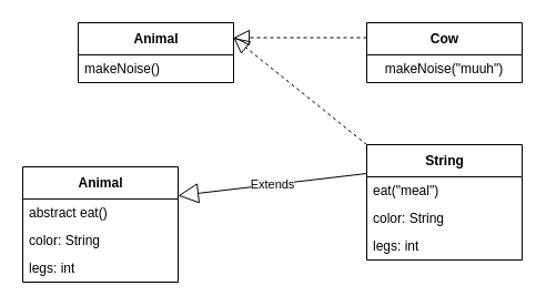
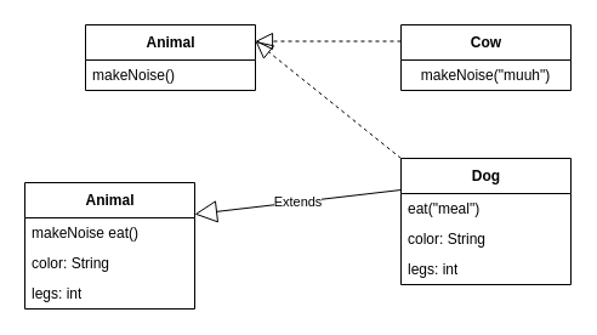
- <mxCell id="8" value="String" style="swimlane;fontStyle=1;align=center;verticalAlign=middle;childLayout=stackLayout;horizontal=1;startSize=29;horizontalStack=0;resizeParent=1;resizeParentMax=0;resizeLast=0;collapsible=0;marginBottom=0;html=1;" vertex="1" parent="1"><mxGeometry x="330" y="130" width="140" height="104" as="geometry" /></mxCell>
+ <mxCell id="8" value="Dog" style="swimlane;fontStyle=1;align=center;verticalAlign=middle;childLayout=stackLayout;horizontal=1;startSize=29;horizontalStack=0;resizeParent=1;resizeParentMax=0;resizeLast=0;collapsible=0;marginBottom=0;html=1;" vertex="1" parent="1"><mxGeometry x="330" y="130" width="140" height="104" as="geometry" /></mxCell>
- <mxCell id="3" value="abstract eat()" style="text;html=1;strokeColor=none;fillColor=none;align=left;verticalAlign=middle;spacingLeft=4;spacingRight=4;overflow=hidden;rotatable=0;points=[[0,0.5],[1,0.5]];portConstraint=eastwest;" vertex="1" parent="2"><mxGeometry y="29" width="140" height="25" as="geometry" /></mxCell>
+ <mxCell id="3" value="makeNoise eat()" style="text;html=1;strokeColor=none;fillColor=none;align=left;verticalAlign=middle;spacingLeft=4;spacingRight=4;overflow=hidden;rotatable=0;points=[[0,0.5],[1,0.5]];portConstraint=eastwest;" vertex="1" parent="2"><mxGeometry y="29" width="140" height="25" as="geometry" /></mxCell>
